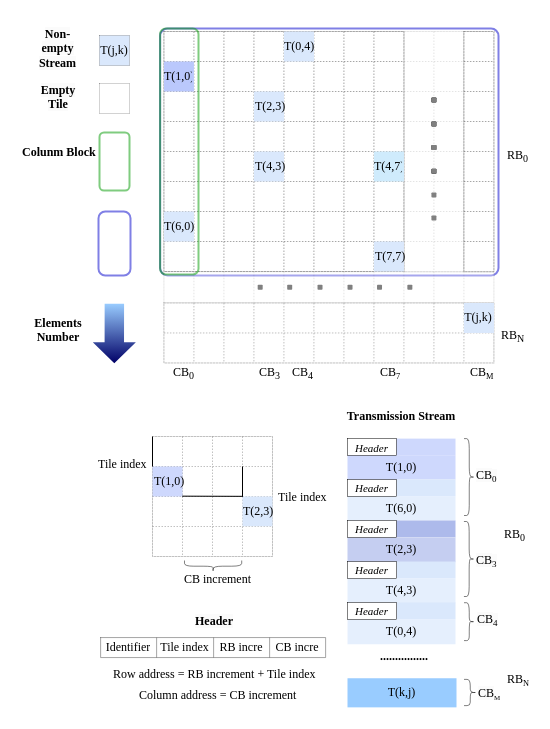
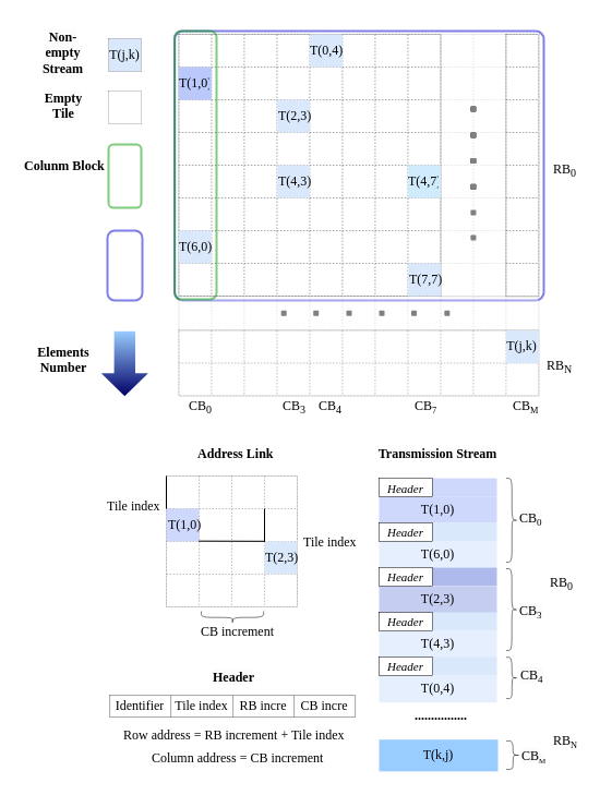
+ <mxCell id="232" value="&lt;div style=&quot;text-align: center;&quot;&gt;&lt;span style=&quot;background-color: initial; font-size: 12px;&quot;&gt;&lt;font color=&quot;#000000&quot;&gt;&lt;b&gt;Address Link&lt;/b&gt;&lt;/font&gt;&lt;/span&gt;&lt;/div&gt;" style="text;whiteSpace=wrap;html=1;fontSize=24;fontFamily=Linux Libertine;fontColor=#3399FF;" parent="1" vertex="1"><mxGeometry x="179.11" y="391" width="108.9" height="40.67" as="geometry" /></mxCell>
